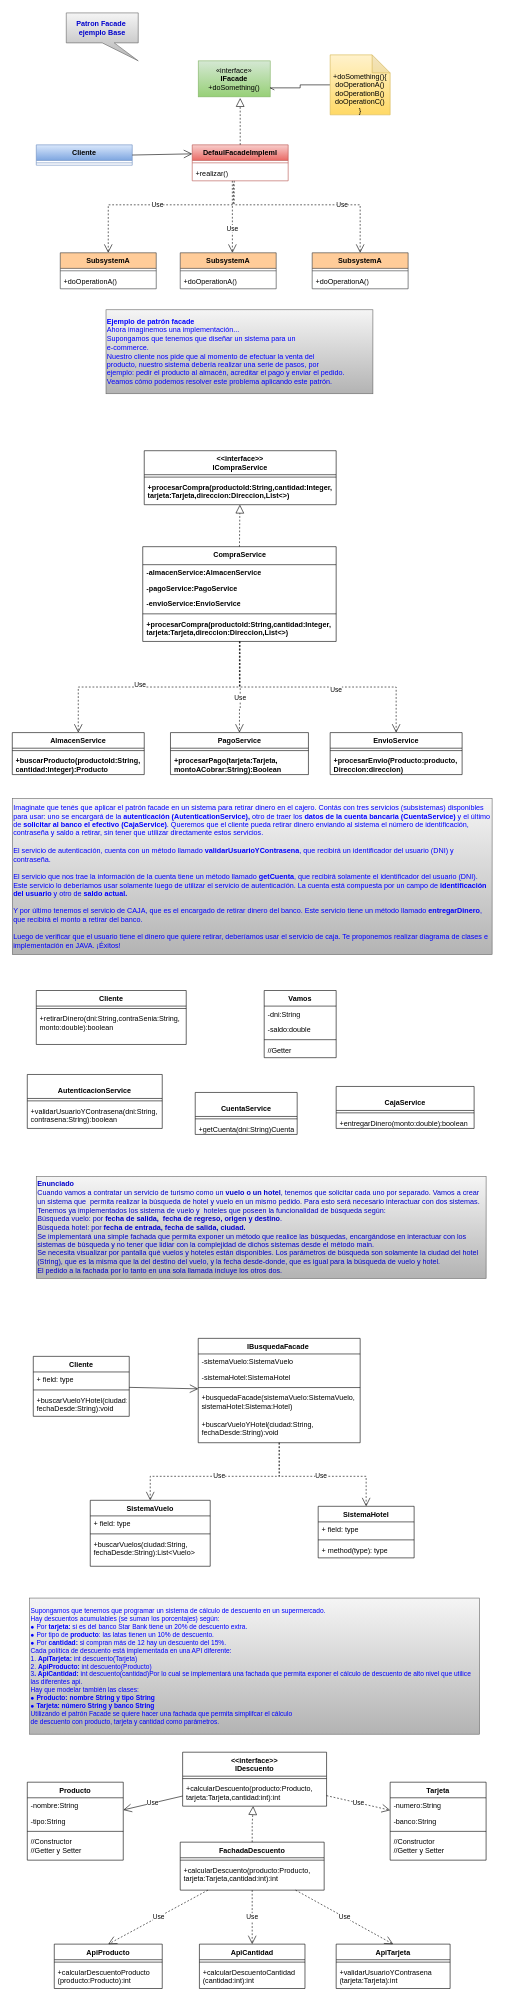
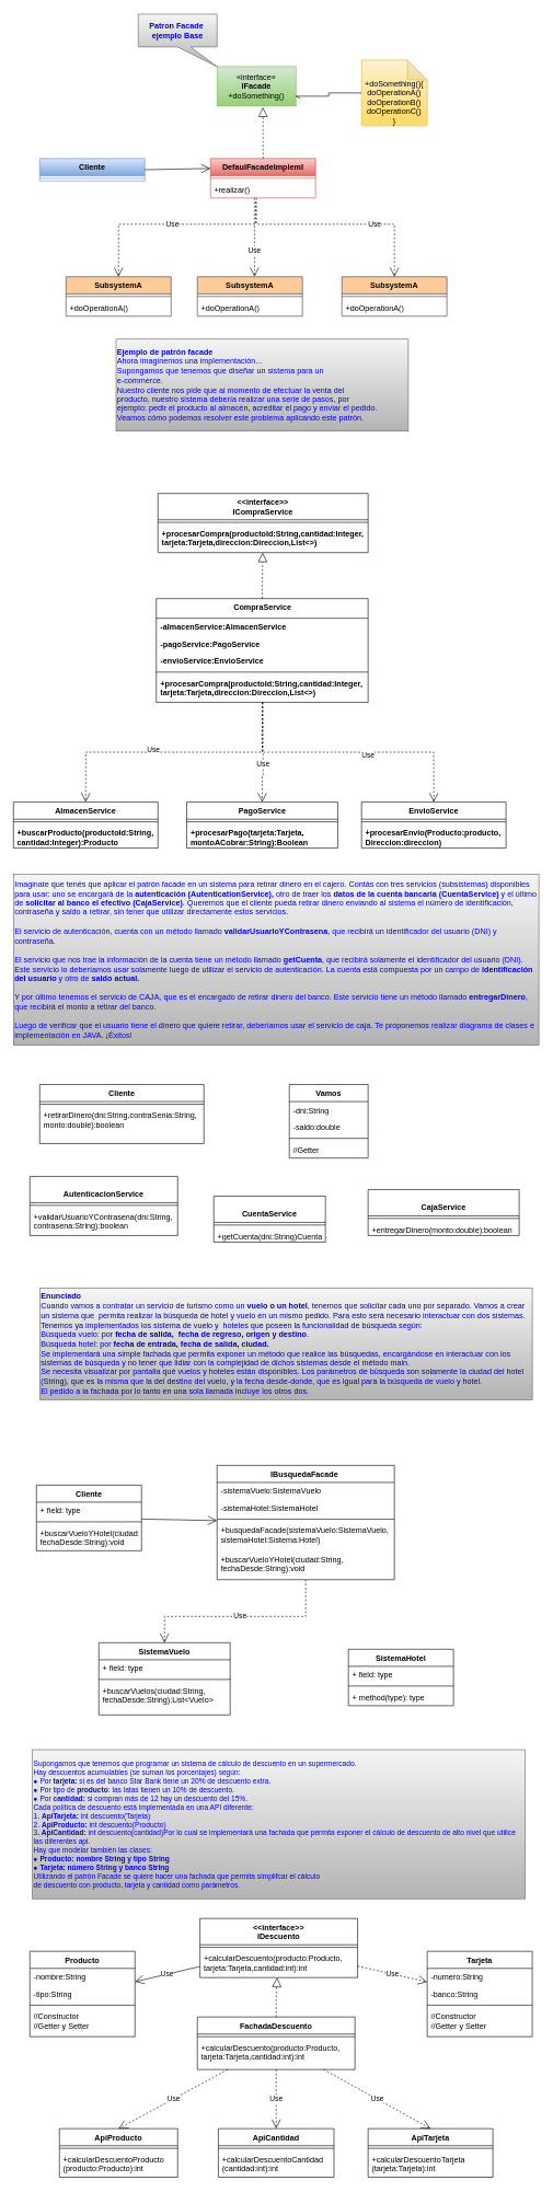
- <mxCell id="5" value="&lt;b&gt;&lt;font color=&quot;#0000cc&quot;&gt;Patron Facade&amp;nbsp;&lt;br&gt;ejemplo Base&lt;/font&gt;&lt;/b&gt;" style="shape=callout;whiteSpace=wrap;html=1;perimeter=calloutPerimeter;position2=1;fillColor=#f5f5f5;gradientColor=#b3b3b3;strokeColor=#666666;" parent="1" vertex="1"><mxGeometry x="110" y="20" width="120" height="80" as="geometry" /></mxCell>
+ <mxCell id="5" value="&lt;b&gt;&lt;font color=&quot;#0000cc&quot;&gt;Patron Facade&amp;nbsp;&lt;br&gt;ejemplo Base&lt;/font&gt;&lt;/b&gt;" style="shape=callout;whiteSpace=wrap;html=1;perimeter=calloutPerimeter;position2=1;fillColor=#f5f5f5;gradientColor=#b3b3b3;strokeColor=#666666;" parent="1" vertex="1"><mxGeometry x="210" y="20" width="120" height="80" as="geometry" /></mxCell>
- <mxCell id="84" value="Use" style="endArrow=open;endSize=12;dashed=1;html=1;rounded=0;edgeStyle=elbowEdgeStyle;elbow=vertical;entryX=0.5;entryY=0;entryDx=0;entryDy=0;" parent="1" source="76" target="68" edge="1"><mxGeometry width="160" relative="1" as="geometry"><mxPoint x="660" y="2430" as="sourcePoint" /><mxPoint x="577.5" y="2404" as="targetPoint" /><Array as="points"><mxPoint x="465" y="2460" /><mxPoint x="465" y="2460" /></Array></mxGeometry></mxCell>
- <mxCell id="91" value="+validarUsuarioYContrasena&lt;br style=&quot;border-color: var(--border-color);&quot;&gt;(tarjeta:Tarjeta):int" style="text;strokeColor=none;fillColor=none;align=left;verticalAlign=top;spacingLeft=4;spacingRight=4;overflow=hidden;rotatable=0;points=[[0,0.5],[1,0.5]];portConstraint=eastwest;whiteSpace=wrap;html=1;" vertex="1" parent="89"><mxGeometry y="34" width="190" height="40" as="geometry" /></mxCell>
+ <mxCell id="91" value="+calcularDescuentoTarjeta&lt;br style=&quot;border-color: var(--border-color);&quot;&gt;(tarjeta:Tarjeta):int" style="text;strokeColor=none;fillColor=none;align=left;verticalAlign=top;spacingLeft=4;spacingRight=4;overflow=hidden;rotatable=0;points=[[0,0.5],[1,0.5]];portConstraint=eastwest;whiteSpace=wrap;html=1;" vertex="1" parent="89"><mxGeometry y="34" width="190" height="40" as="geometry" /></mxCell>
